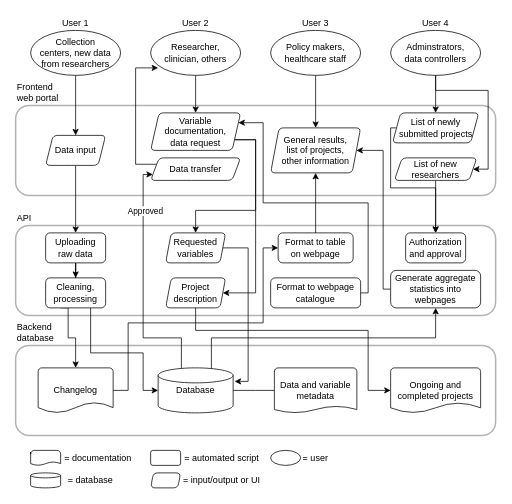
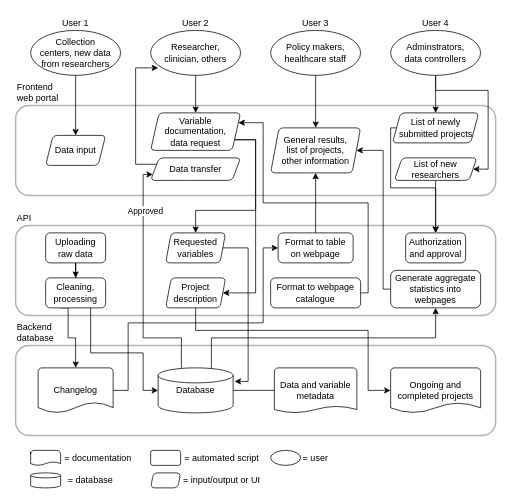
- <mxCell id="26" style="edgeStyle=orthogonalEdgeStyle;rounded=0;orthogonalLoop=1;jettySize=auto;html=1;entryX=0.5;entryY=0;entryDx=0;entryDy=0;" parent="1" source="27" target="35" edge="1"><mxGeometry relative="1" as="geometry" /></mxCell>
